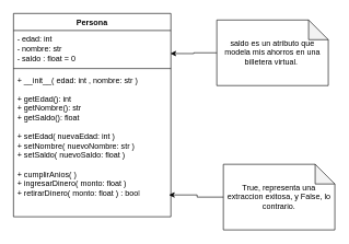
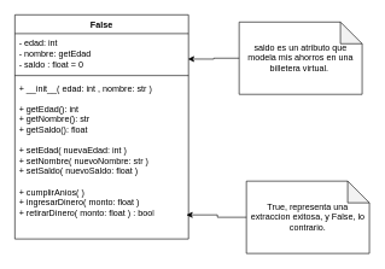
- <mxCell id="2" value="Persona" style="swimlane;fontStyle=1;align=center;verticalAlign=top;childLayout=stackLayout;horizontal=1;startSize=26;horizontalStack=0;resizeParent=1;resizeParentMax=0;resizeLast=0;collapsible=1;marginBottom=0;whiteSpace=wrap;html=1;" vertex="1" parent="1"><mxGeometry x="20" y="20" width="240" height="310" as="geometry" /></mxCell>
+ <mxCell id="2" value="False" style="swimlane;fontStyle=1;align=center;verticalAlign=top;childLayout=stackLayout;horizontal=1;startSize=26;horizontalStack=0;resizeParent=1;resizeParentMax=0;resizeLast=0;collapsible=1;marginBottom=0;whiteSpace=wrap;html=1;" vertex="1" parent="1"><mxGeometry x="20" y="20" width="240" height="310" as="geometry" /></mxCell>
- <mxCell id="3" value="- edad: int&lt;br&gt;- nombre: str&lt;div&gt;- saldo : float = 0&amp;nbsp;&lt;/div&gt;" style="text;strokeColor=none;fillColor=none;align=left;verticalAlign=top;spacingLeft=4;spacingRight=4;overflow=hidden;rotatable=0;points=[[0,0.5],[1,0.5]];portConstraint=eastwest;whiteSpace=wrap;html=1;" vertex="1" parent="2"><mxGeometry y="26" width="240" height="54" as="geometry" /></mxCell>
+ <mxCell id="3" value="- edad: int&lt;br&gt;- nombre: getEdad&lt;div&gt;- saldo : float = 0&amp;nbsp;&lt;/div&gt;" style="text;strokeColor=none;fillColor=none;align=left;verticalAlign=top;spacingLeft=4;spacingRight=4;overflow=hidden;rotatable=0;points=[[0,0.5],[1,0.5]];portConstraint=eastwest;whiteSpace=wrap;html=1;" vertex="1" parent="2"><mxGeometry y="26" width="240" height="54" as="geometry" /></mxCell>
